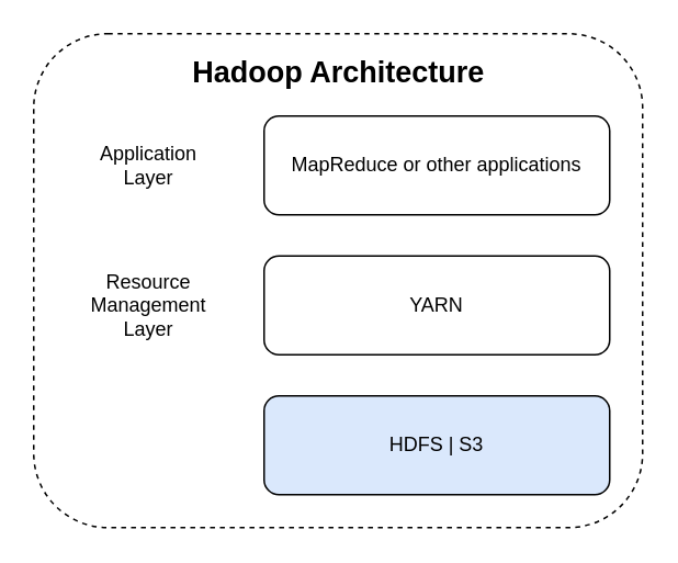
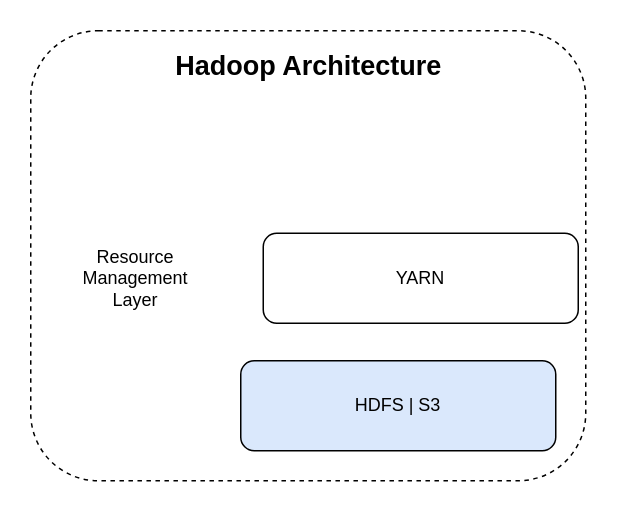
- <mxCell id="6" value="Application Layer" style="text;html=1;strokeColor=none;fillColor=none;align=center;verticalAlign=middle;whiteSpace=wrap;rounded=0;fontSize=12;" parent="1" vertex="1"><mxGeometry x="60" y="85" width="60" height="30" as="geometry" /></mxCell>
- <mxCell id="3" value="MapReduce or other applications" style="rounded=1;whiteSpace=wrap;html=1;" parent="1" vertex="1"><mxGeometry x="160" y="70" width="210" height="60" as="geometry" /></mxCell>
- <mxCell id="4" value="YARN" style="rounded=1;whiteSpace=wrap;html=1;" parent="1" vertex="1"><mxGeometry x="160" y="155" width="210" height="60" as="geometry" /></mxCell>
+ <mxCell id="4" value="YARN" style="rounded=1;whiteSpace=wrap;html=1;" parent="1" vertex="1"><mxGeometry x="175" y="155" width="210" height="60" as="geometry" /></mxCell>
